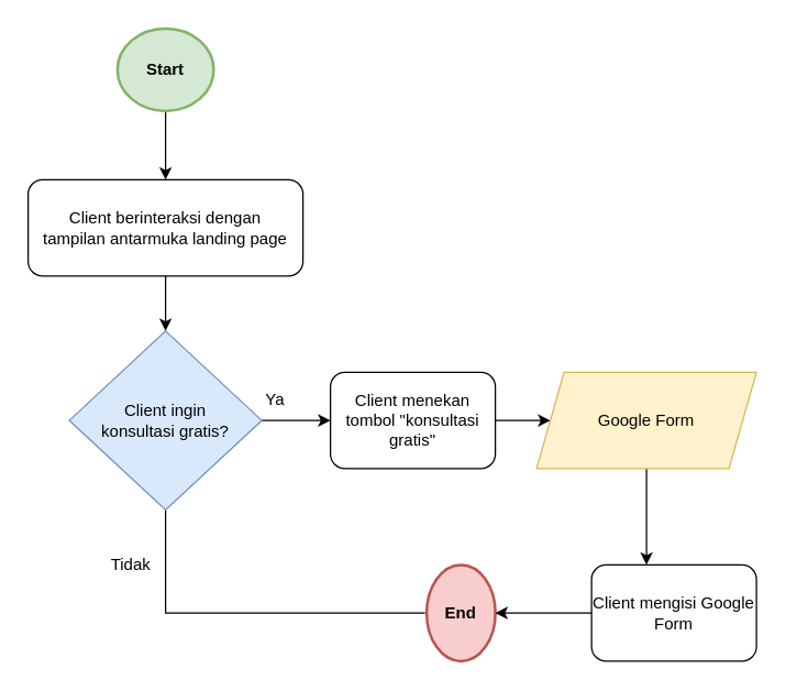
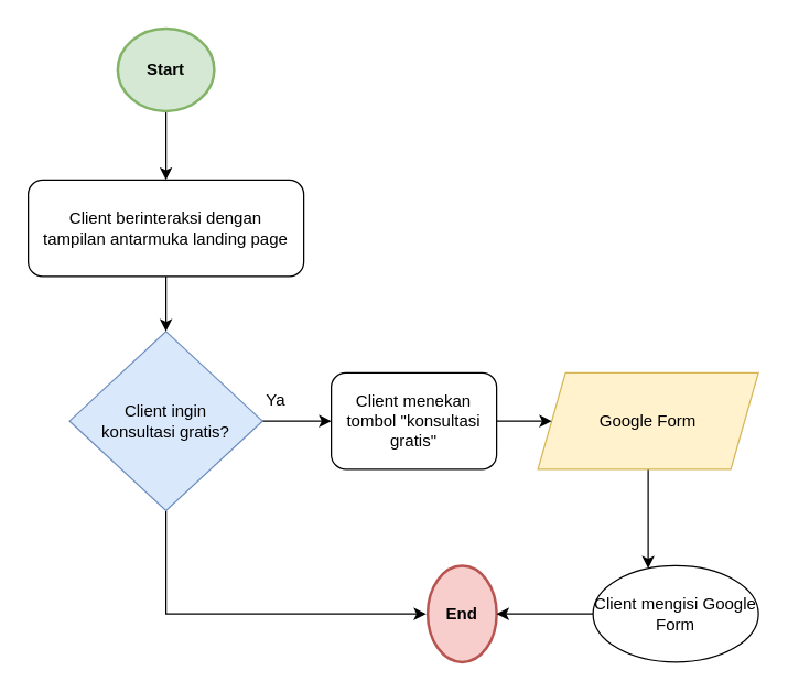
- <mxCell id="11" value="&lt;font color=&quot;#000000&quot;&gt;Tidak&lt;/font&gt;" style="text;html=1;strokeColor=none;fillColor=none;align=center;verticalAlign=middle;whiteSpace=wrap;rounded=0;fontColor=#FFFFFF;" parent="1" vertex="1"><mxGeometry x="85" y="400" width="20" height="20" as="geometry" /></mxCell>
- <mxCell id="6" value="" style="edgeStyle=orthogonalEdgeStyle;rounded=0;orthogonalLoop=1;jettySize=auto;html=1;entryX=-0.023;entryY=0.5;entryDx=0;entryDy=0;entryPerimeter=0;endArrow=none;" parent="1" source="7" target="2" edge="1"><mxGeometry relative="1" as="geometry"><Array as="points"><mxPoint x="120" y="445" /></Array></mxGeometry></mxCell>
+ <mxCell id="6" value="" style="edgeStyle=orthogonalEdgeStyle;rounded=0;orthogonalLoop=1;jettySize=auto;html=1;entryX=-0.023;entryY=0.5;entryDx=0;entryDy=0;entryPerimeter=0;" parent="1" source="7" target="2" edge="1"><mxGeometry relative="1" as="geometry"><Array as="points"><mxPoint x="120" y="445" /></Array></mxGeometry></mxCell>
- <mxCell id="17" value="Client mengisi Google Form" style="rounded=1;whiteSpace=wrap;html=1;fontSize=12;glass=0;strokeWidth=1;shadow=0;" parent="1" vertex="1"><mxGeometry x="430" y="410" width="120" height="70" as="geometry" /></mxCell>
+ <mxCell id="17" value="Client mengisi Google Form" style="ellipse;whiteSpace=wrap;html=1;fontSize=12;glass=0;strokeWidth=1;shadow=0;" parent="1" vertex="1"><mxGeometry x="430" y="410" width="120" height="70" as="geometry" /></mxCell>
